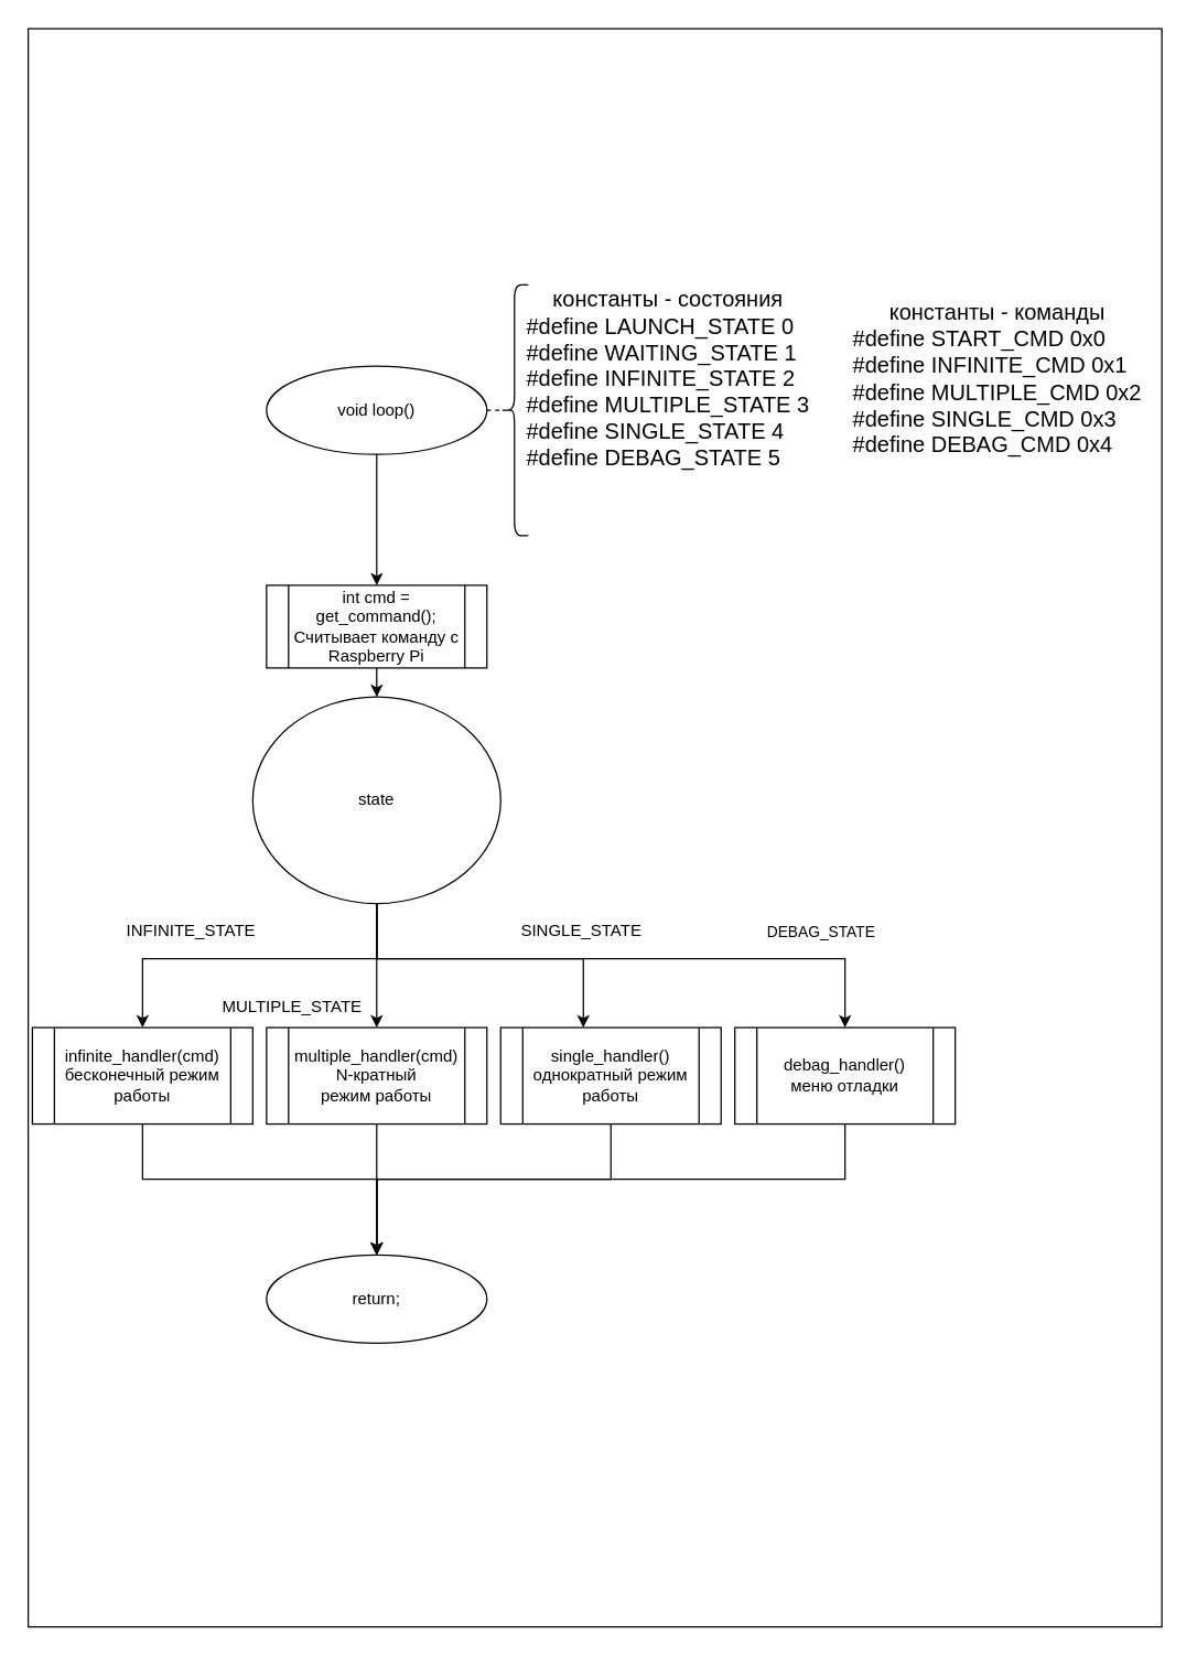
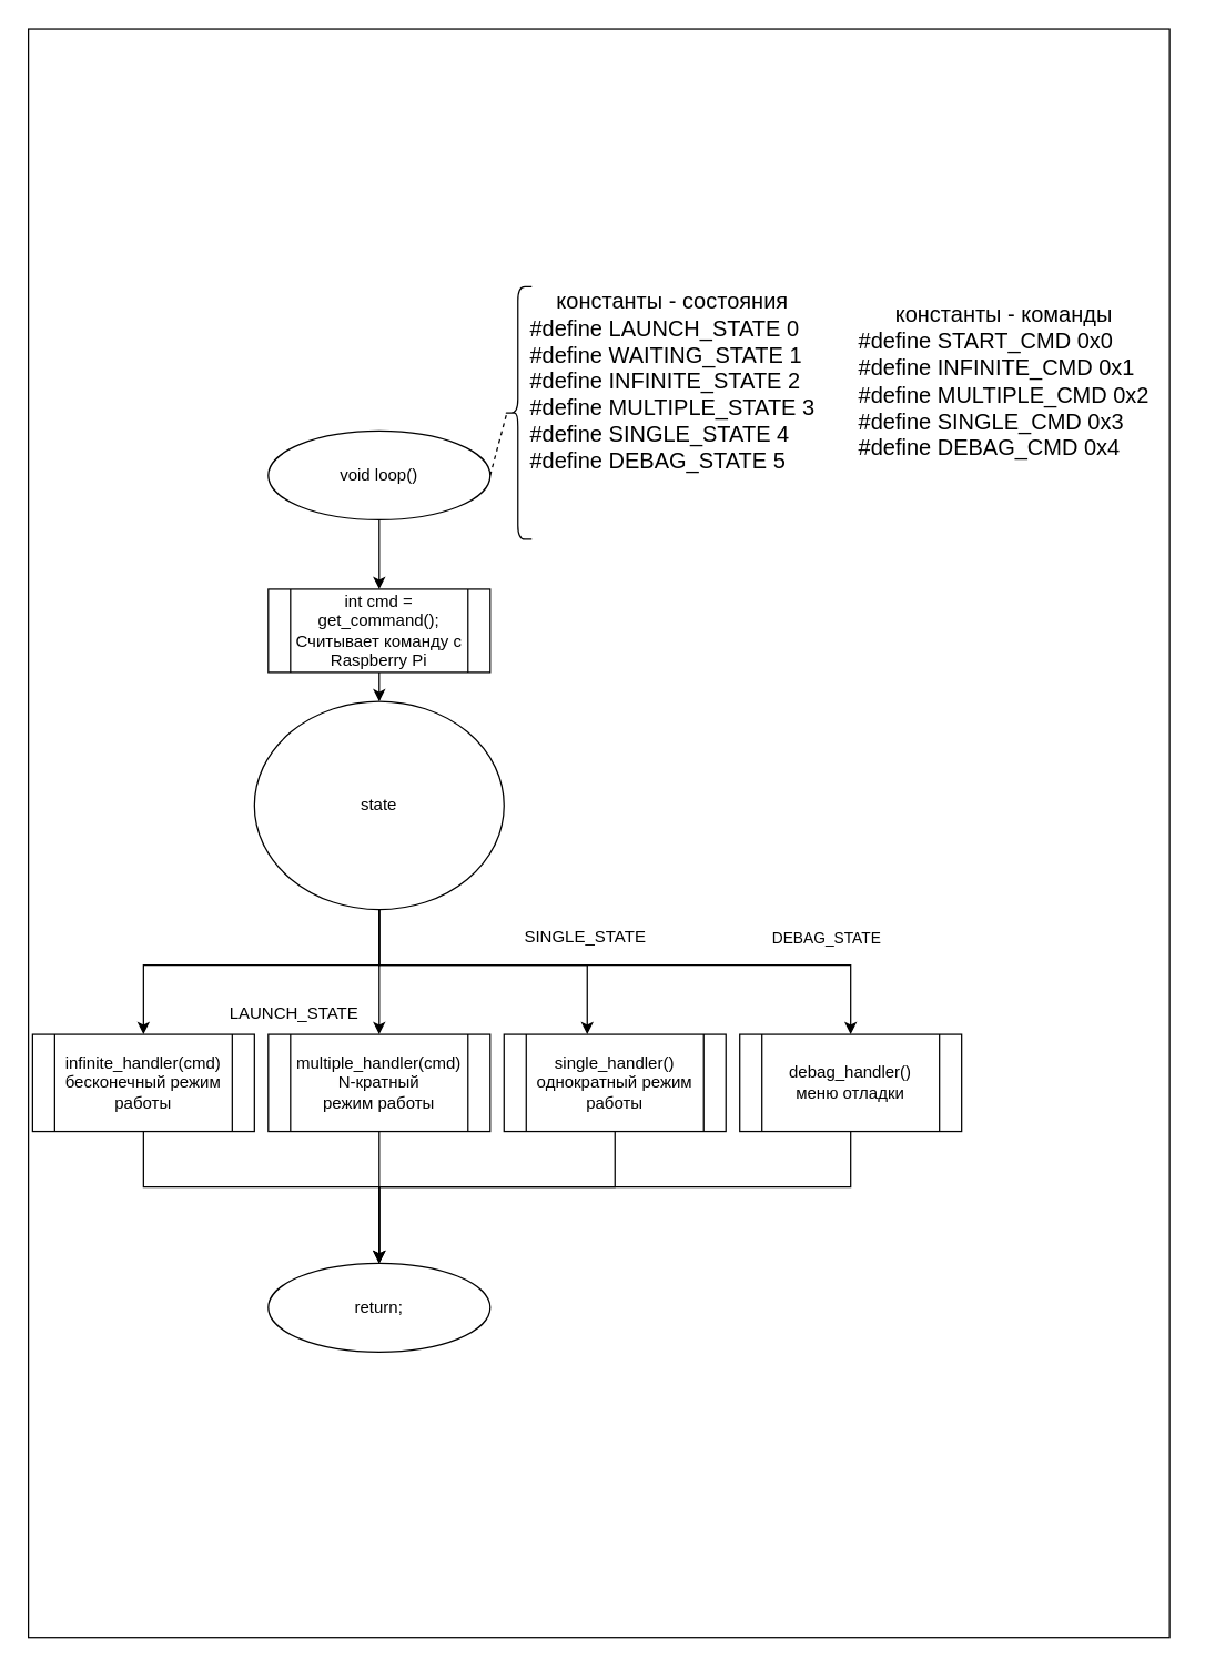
- <mxCell id="20" value="void loop()" style="ellipse;whiteSpace=wrap;html=1;" vertex="1" parent="1"><mxGeometry x="193" y="265" width="160" height="64" as="geometry" /></mxCell>
+ <mxCell id="20" value="void loop()" style="ellipse;whiteSpace=wrap;html=1;" vertex="1" parent="1"><mxGeometry x="193" y="310" width="160" height="64" as="geometry" /></mxCell>
- <mxCell id="18" value="INFINITE_STATE" style="text;html=1;align=center;verticalAlign=middle;resizable=0;points=[];autosize=1;strokeColor=none;fillColor=none;" vertex="1" parent="1"><mxGeometry x="78" y="660" width="120" height="30" as="geometry" /></mxCell>
- <mxCell id="17" value="MULTIPLE_STATE&amp;nbsp;" style="text;html=1;align=center;verticalAlign=middle;resizable=0;points=[];autosize=1;strokeColor=none;fillColor=none;" vertex="1" parent="1"><mxGeometry x="148" y="715" width="130" height="30" as="geometry" /></mxCell>
+ <mxCell id="17" value="LAUNCH_STATE&amp;nbsp;" style="text;html=1;align=center;verticalAlign=middle;resizable=0;points=[];autosize=1;strokeColor=none;fillColor=none;" vertex="1" parent="1"><mxGeometry x="148" y="715" width="130" height="30" as="geometry" /></mxCell>
